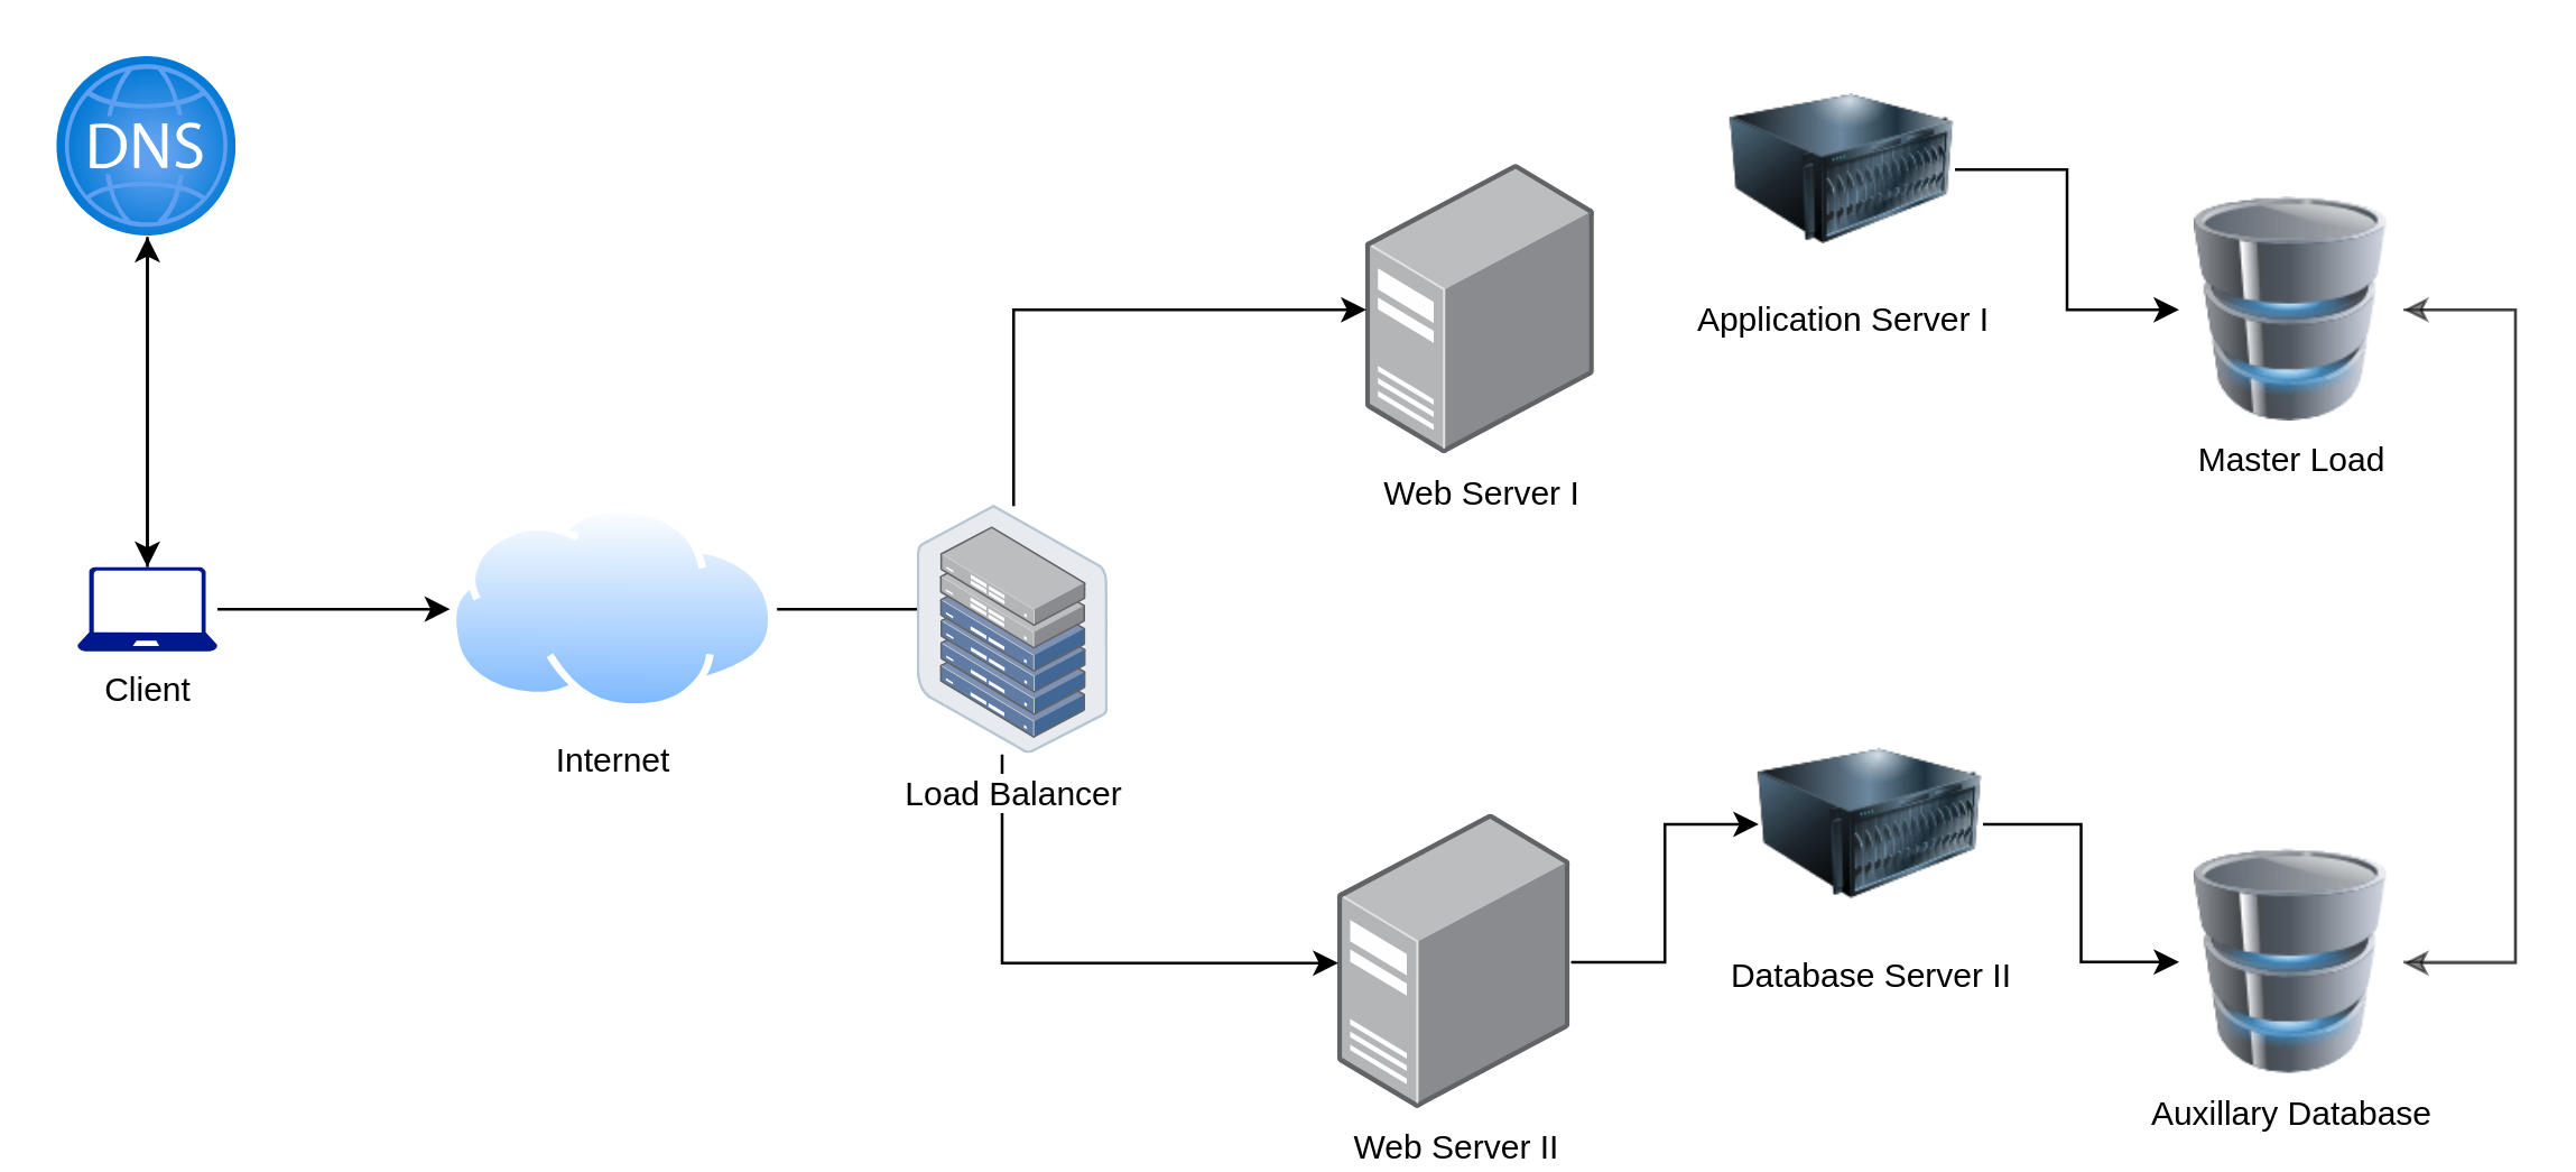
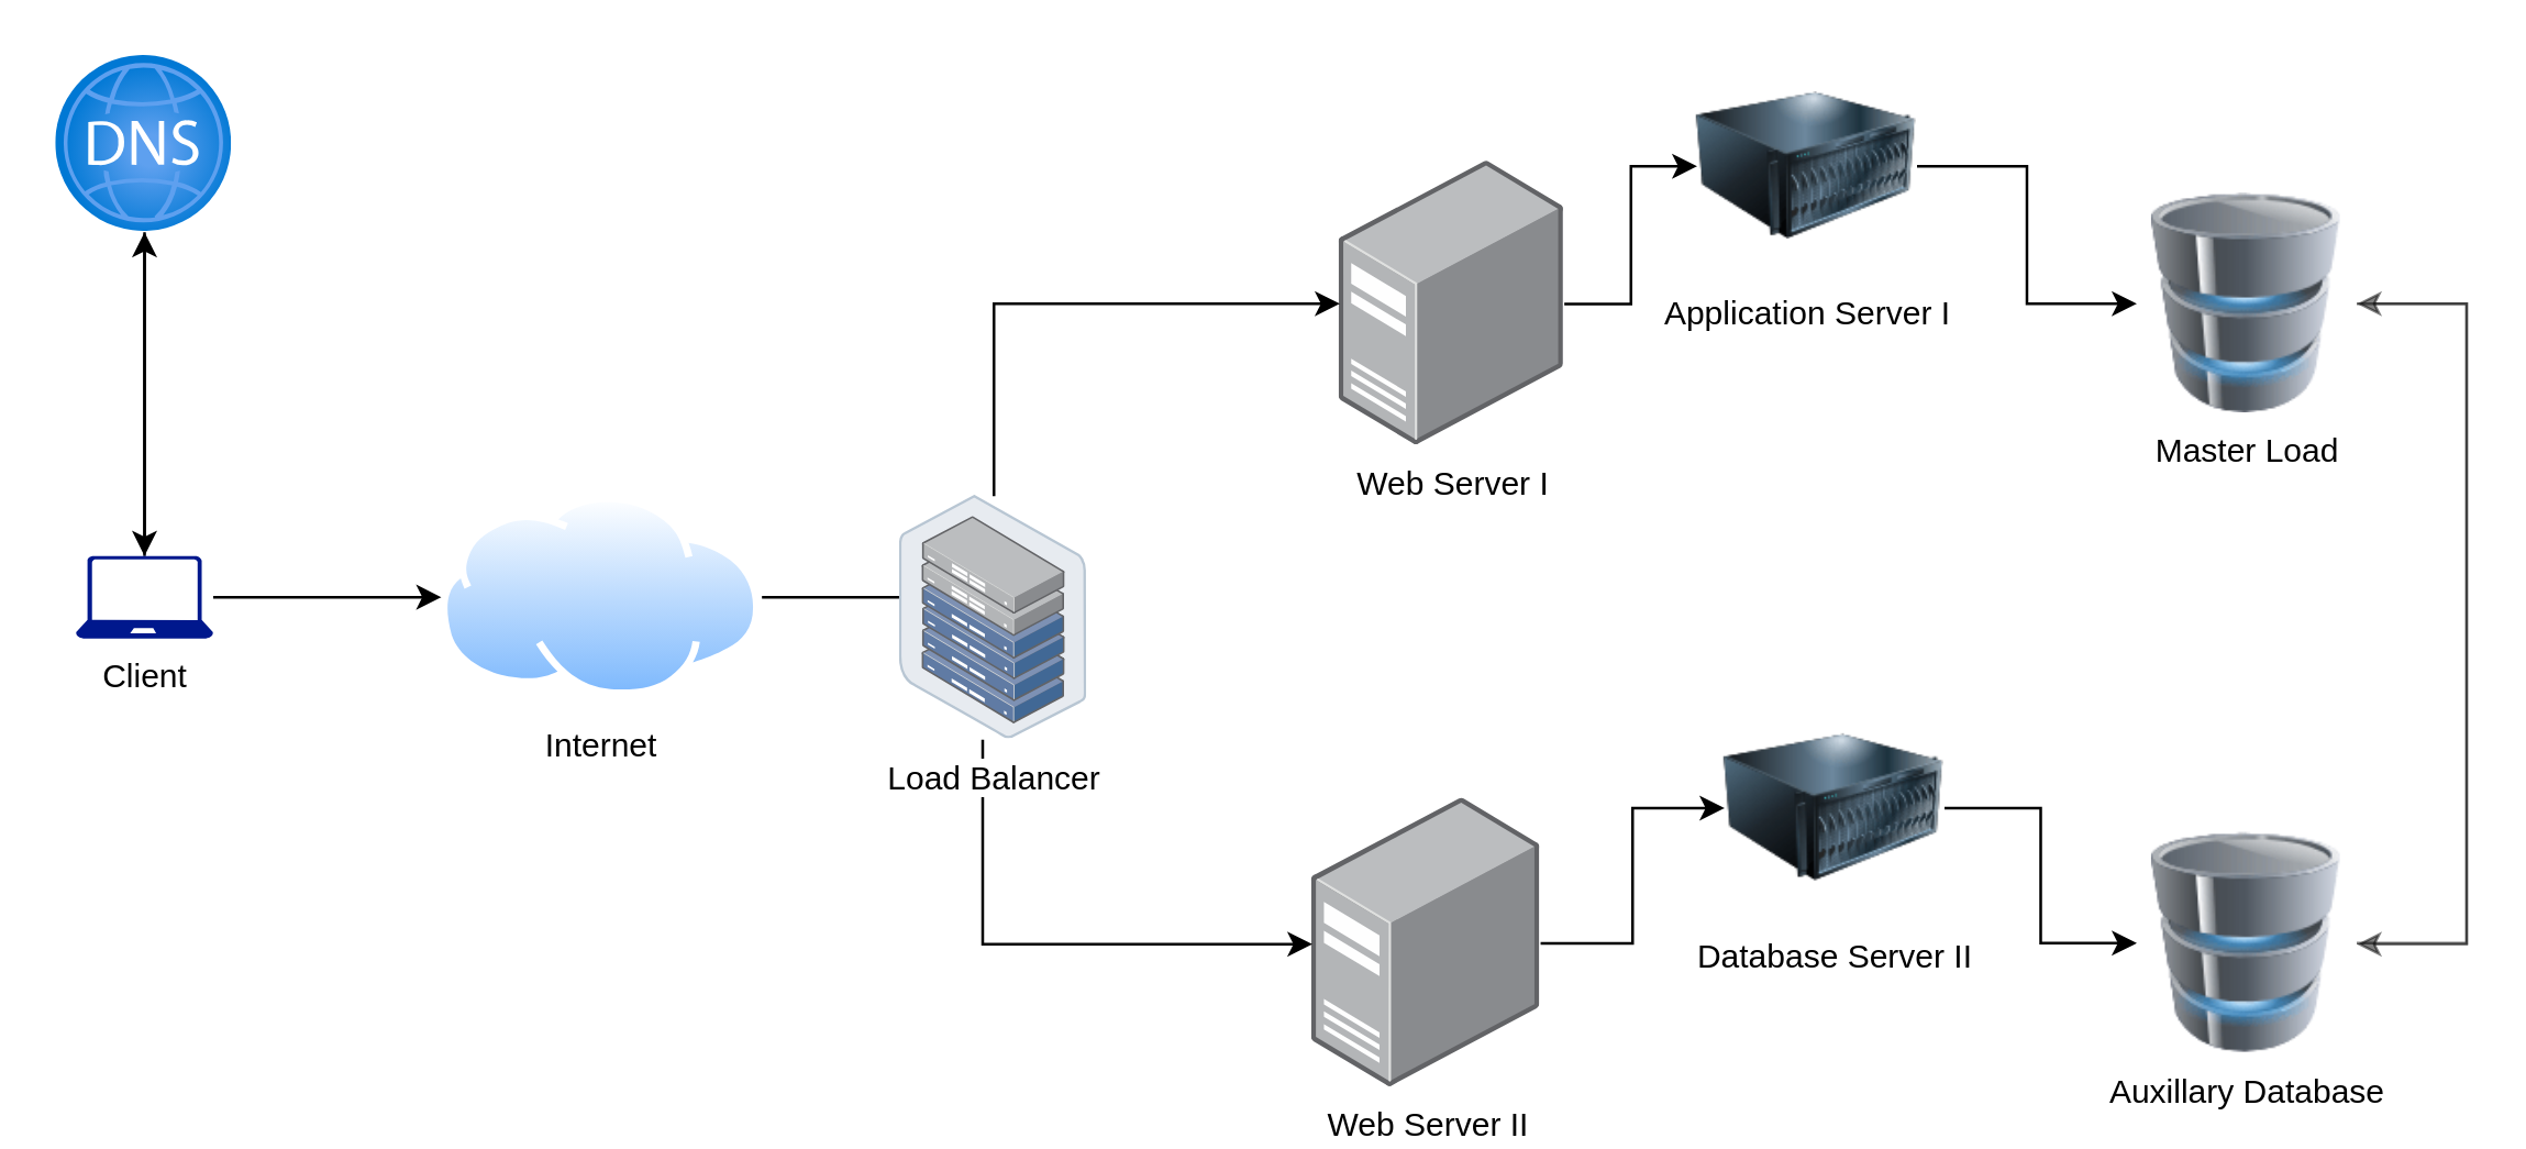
+ <mxCell id="9" style="edgeStyle=orthogonalEdgeStyle;rounded=0;orthogonalLoop=1;jettySize=auto;html=1;" edge="1" parent="1" source="10" target="17"><mxGeometry relative="1" as="geometry" /></mxCell>
